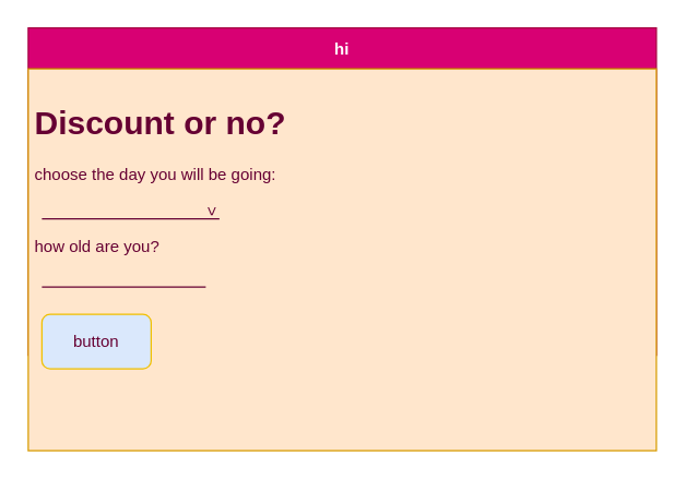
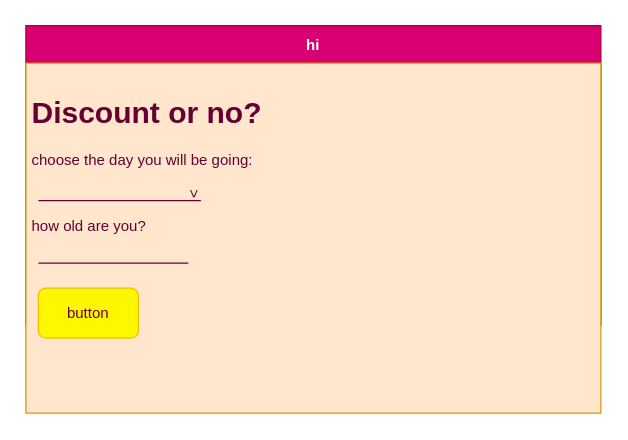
- <mxCell id="8" value="button" style="rounded=1;whiteSpace=wrap;html=1;fontColor=#660033;strokeColor=#F0C000;fillColor=#dae8fc;" vertex="1" parent="1"><mxGeometry x="30" y="230" width="80" height="40" as="geometry" /></mxCell>
+ <mxCell id="8" value="button" style="rounded=1;whiteSpace=wrap;html=1;fontColor=#660033;strokeColor=#F0C000;fillColor=#FFF700;" vertex="1" parent="1"><mxGeometry x="30" y="230" width="80" height="40" as="geometry" /></mxCell>
